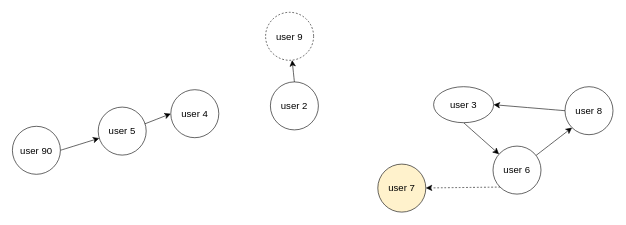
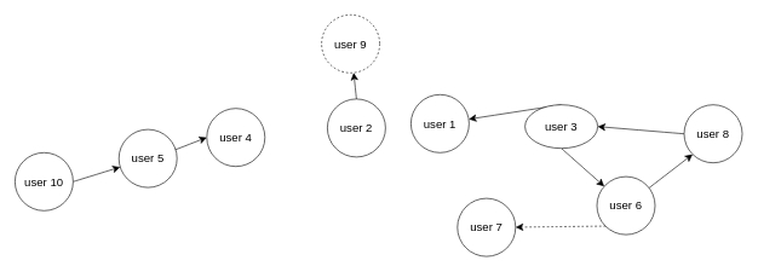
+ <mxCell id="5" style="edgeStyle=none;curved=1;rounded=0;orthogonalLoop=1;jettySize=auto;html=1;exitX=0.5;exitY=0;exitDx=0;exitDy=0;fontSize=12;startSize=8;endSize=8;" edge="1" parent="1" source="7" target="2"><mxGeometry relative="1" as="geometry" /></mxCell>
+ <mxCell id="2" value="&lt;font style=&quot;font-size: 16px;&quot;&gt;user 1&lt;/font&gt;" style="ellipse;whiteSpace=wrap;html=1;aspect=fixed;" vertex="1" parent="1"><mxGeometry x="565" y="130" width="80" height="80" as="geometry" /></mxCell>
- <mxCell id="19" value="&lt;font style=&quot;font-size: 16px;&quot;&gt;user 90&lt;/font&gt;" style="ellipse;whiteSpace=wrap;html=1;aspect=fixed;" vertex="1" parent="1"><mxGeometry x="20" y="210" width="80" height="80" as="geometry" /></mxCell>
+ <mxCell id="19" value="&lt;font style=&quot;font-size: 16px;&quot;&gt;user 10&lt;/font&gt;" style="ellipse;whiteSpace=wrap;html=1;aspect=fixed;" vertex="1" parent="1"><mxGeometry x="20" y="210" width="80" height="80" as="geometry" /></mxCell>
- <mxCell id="14" value="&lt;font style=&quot;font-size: 16px;&quot;&gt;user 7&lt;/font&gt;" style="ellipse;whiteSpace=wrap;html=1;aspect=fixed;fillColor=#fff2cc;" vertex="1" parent="1"><mxGeometry x="629" y="273" width="80" height="80" as="geometry" /></mxCell>
+ <mxCell id="14" value="&lt;font style=&quot;font-size: 16px;&quot;&gt;user 7&lt;/font&gt;" style="ellipse;whiteSpace=wrap;html=1;aspect=fixed;" vertex="1" parent="1"><mxGeometry x="629" y="273" width="80" height="80" as="geometry" /></mxCell>
